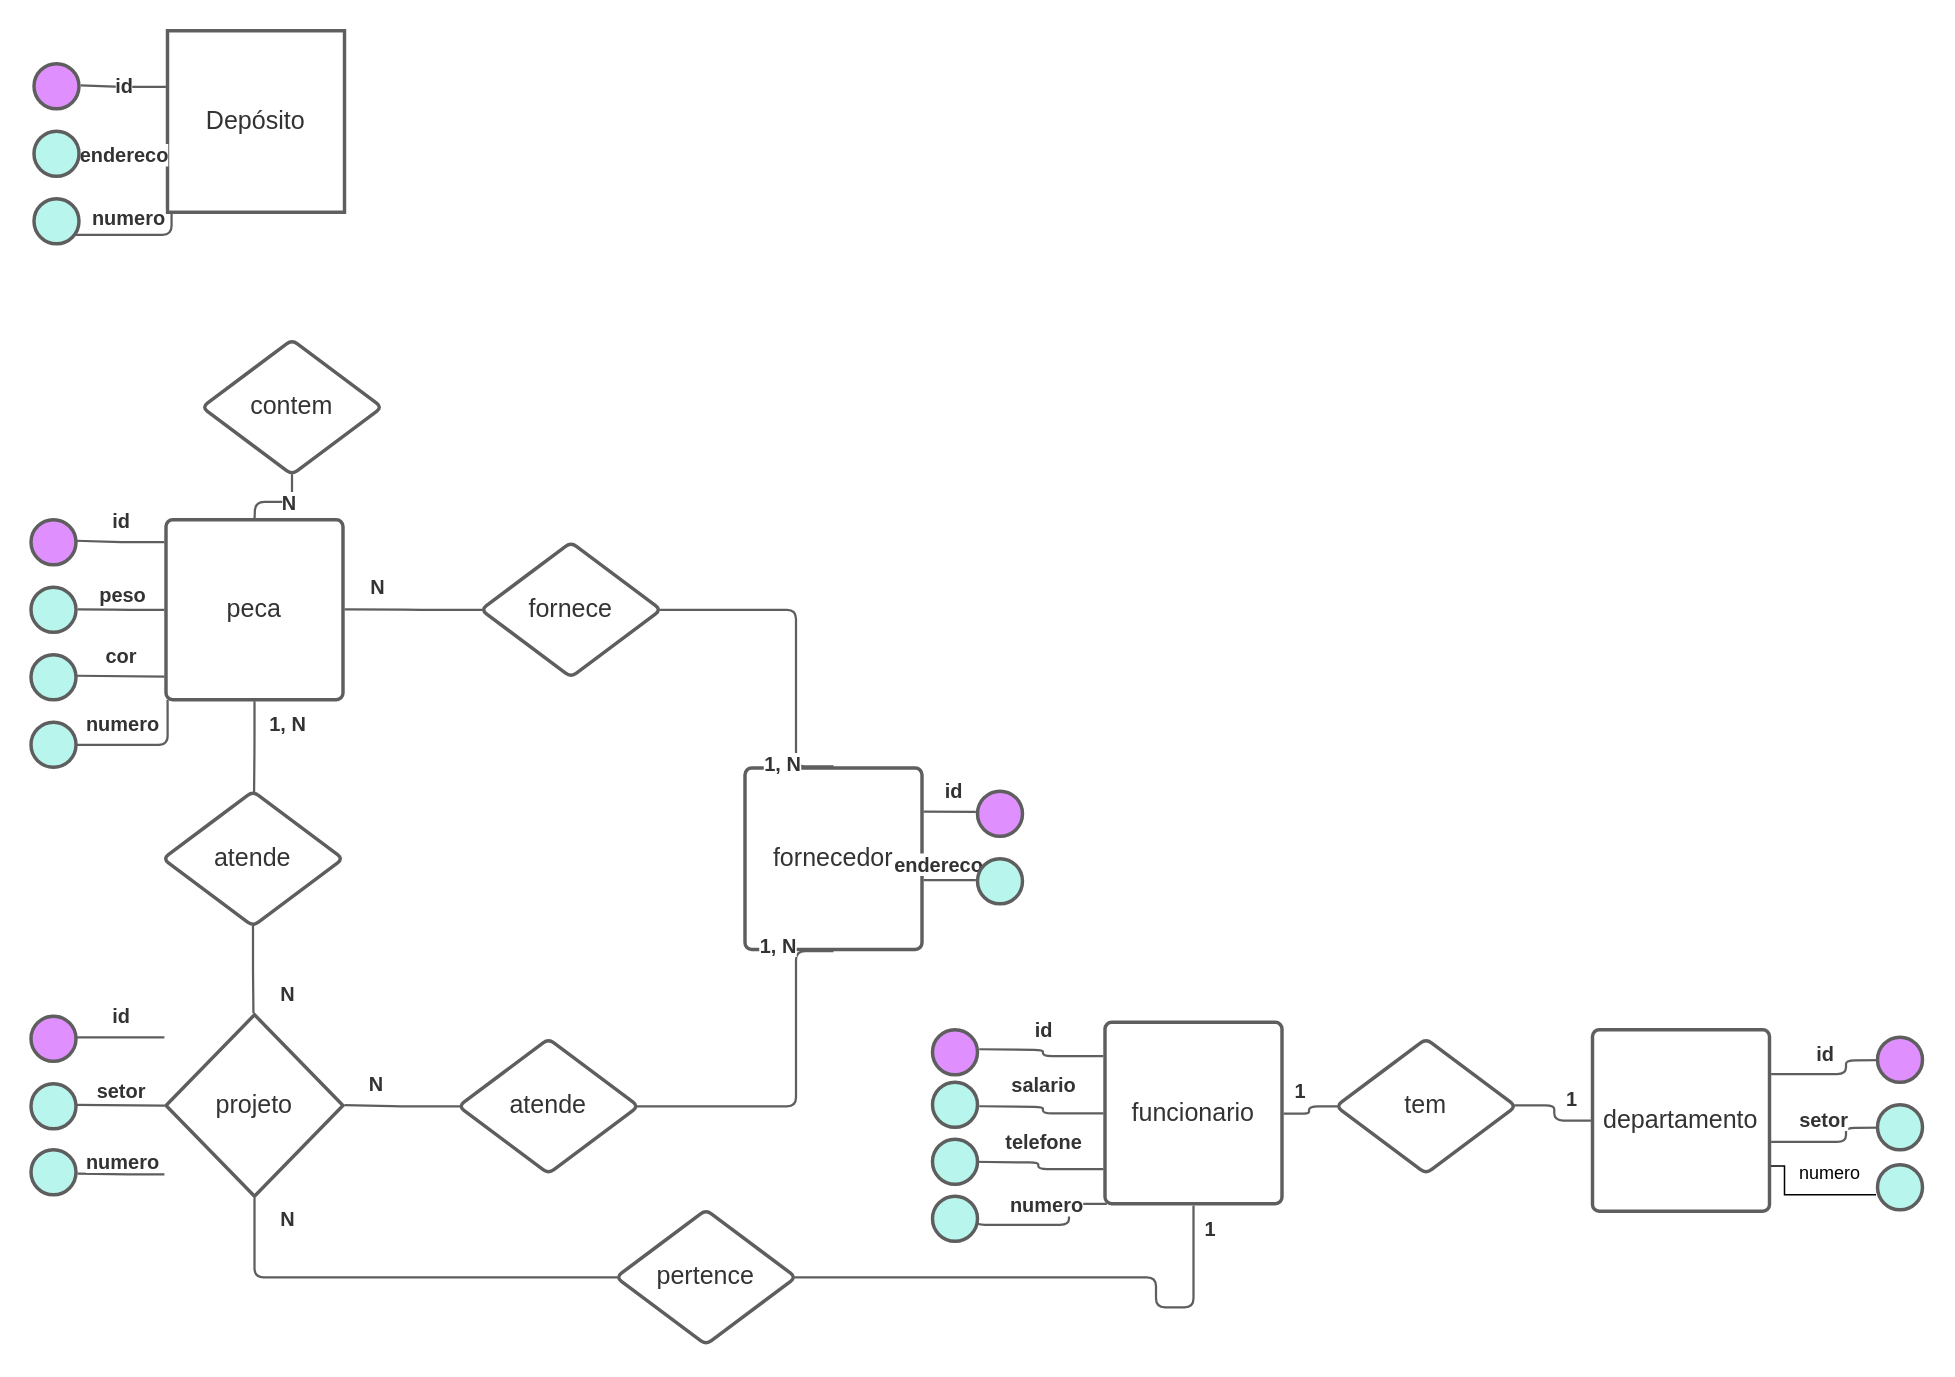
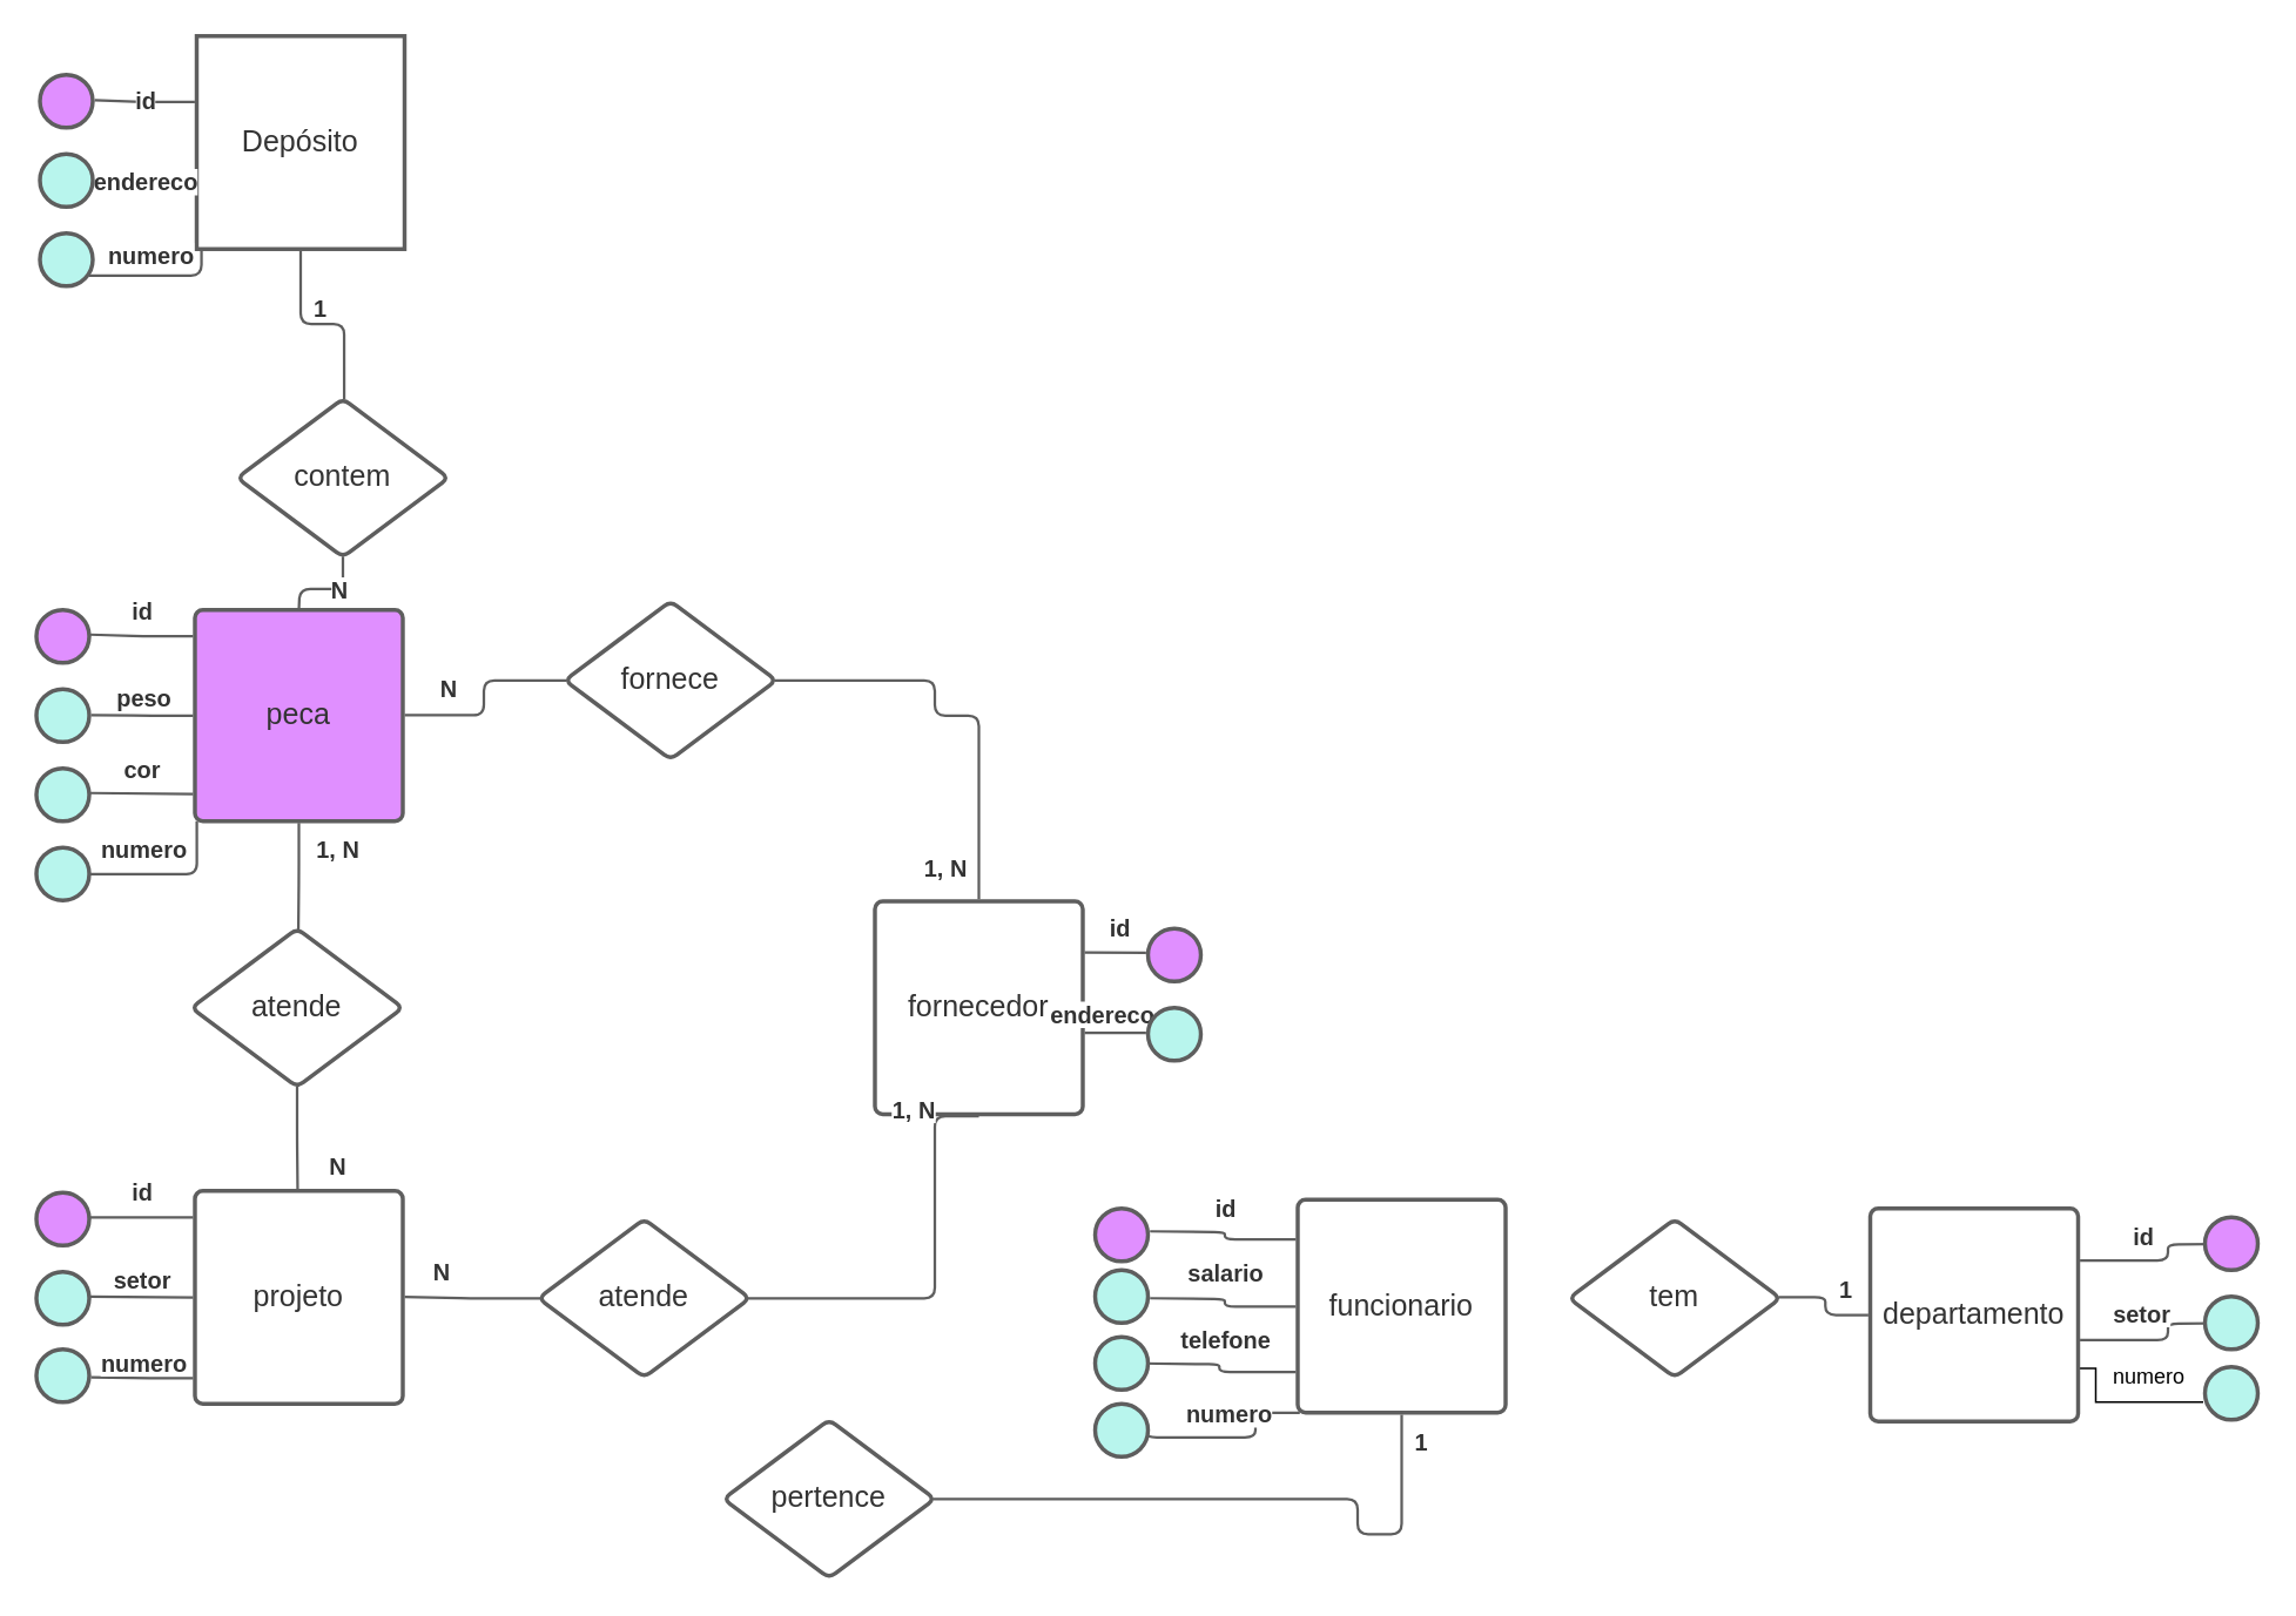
+ <mxCell id="75" value="" style="html=1;jettySize=18;whiteSpace=wrap;fontSize=13;strokeColor=#5E5E5E;strokeWidth=1.5;rounded=1;arcSize=12;edgeStyle=orthogonalEdgeStyle;startArrow=none;endArrow=none;exitX=0.5;exitY=1.009;exitPerimeter=0;entryX=0.506;entryY=0.005;entryPerimeter=0;lucidId=HLkI0S1aGNQE;" parent="1" source="19" target="74" edge="1"><mxGeometry width="100" height="100" relative="1" as="geometry"><Array as="points" /></mxGeometry></mxCell>
+ <mxCell id="76" value="1" style="text;html=1;resizable=0;labelBackgroundColor=default;align=center;verticalAlign=middle;fontStyle=1;fontColor=#333333;fontSize=13.3;" parent="75" vertex="1"><mxGeometry x="-0.348" relative="1" as="geometry"><mxPoint x="10" y="-4" as="offset" /></mxGeometry></mxCell>
- <mxCell id="26" value="peca" style="html=1;overflow=block;blockSpacing=1;whiteSpace=wrap;fontSize=16.7;fontColor=#333333;spacing=3.8;strokeColor=#5e5e5e;strokeOpacity=100;rounded=1;absoluteArcSize=1;arcSize=9;strokeWidth=2.3;lucidId=jakIE3K-4X~.;" parent="1" vertex="1"><mxGeometry x="110" y="346" width="118" height="120" as="geometry" /></mxCell>
+ <mxCell id="26" value="peca" style="html=1;overflow=block;blockSpacing=1;whiteSpace=wrap;fontSize=16.7;fontColor=#333333;spacing=3.8;strokeColor=#5e5e5e;strokeOpacity=100;rounded=1;absoluteArcSize=1;arcSize=9;strokeWidth=2.3;lucidId=jakIE3K-4X~.;fillColor=#e08fff;" parent="1" vertex="1"><mxGeometry x="110" y="346" width="118" height="120" as="geometry" /></mxCell>
- <mxCell id="71" value="fornece" style="html=1;overflow=block;blockSpacing=1;whiteSpace=wrap;rhombus;fontSize=16.7;fontColor=#333333;spacing=3.8;strokeColor=#5e5e5e;strokeOpacity=100;fillOpacity=0;rounded=1;absoluteArcSize=1;arcSize=9;fillColor=#000000;strokeWidth=2.3;lucidId=8IkIBPWdv~Yc;" parent="1" vertex="1"><mxGeometry x="320" y="361" width="120" height="90" as="geometry" /></mxCell>
+ <mxCell id="71" value="fornece" style="html=1;overflow=block;blockSpacing=1;whiteSpace=wrap;rhombus;fontSize=16.7;fontColor=#333333;spacing=3.8;strokeColor=#5e5e5e;strokeOpacity=100;fillOpacity=0;rounded=1;absoluteArcSize=1;arcSize=9;fillColor=#000000;strokeWidth=2.3;lucidId=8IkIBPWdv~Yc;" parent="1" vertex="1"><mxGeometry x="320" y="341" width="120" height="90" as="geometry" /></mxCell>
- <mxCell id="2" value="projeto" style="rhombus;html=1;overflow=block;blockSpacing=1;whiteSpace=wrap;fontSize=16.7;fontColor=#333333;spacing=3.8;strokeColor=#5e5e5e;strokeOpacity=100;absoluteArcSize=1;arcSize=9;strokeWidth=2.3;lucidId=b0jIdRNXW_Y9;" parent="1" vertex="1"><mxGeometry x="110" y="676" width="118" height="121" as="geometry" /></mxCell>
+ <mxCell id="2" value="projeto" style="html=1;overflow=block;blockSpacing=1;whiteSpace=wrap;fontSize=16.7;fontColor=#333333;spacing=3.8;strokeColor=#5e5e5e;strokeOpacity=100;rounded=1;absoluteArcSize=1;arcSize=9;strokeWidth=2.3;lucidId=b0jIdRNXW_Y9;" parent="1" vertex="1"><mxGeometry x="110" y="676" width="118" height="121" as="geometry" /></mxCell>
- <mxCell id="79" value="" style="html=1;jettySize=18;whiteSpace=wrap;fontSize=13.3;fontColor=#333333;fontStyle=1;strokeColor=#5E5E5E;strokeWidth=1.5;rounded=1;arcSize=12;edgeStyle=orthogonalEdgeStyle;startArrow=none;endArrow=none;exitX=0.009;exitY=0.5;exitPerimeter=0;entryX=1.009;entryY=0.504;entryPerimeter=0;lucidId=g3kIVmlv53q5;" parent="1" source="44" target="9" edge="1"><mxGeometry width="100" height="100" relative="1" as="geometry"><Array as="points" /></mxGeometry></mxCell>
- <mxCell id="80" value="1" style="text;html=1;resizable=0;labelBackgroundColor=default;align=center;verticalAlign=middle;fontStyle=1;fontColor=#333333;fontSize=13.3;" parent="79" vertex="1"><mxGeometry x="0.495" relative="1" as="geometry"><mxPoint y="-15" as="offset" /></mxGeometry></mxCell>
- <mxCell id="47" value="" style="html=1;jettySize=18;whiteSpace=wrap;fontSize=13;strokeColor=#5E5E5E;strokeWidth=1.5;rounded=1;arcSize=12;edgeStyle=orthogonalEdgeStyle;startArrow=none;endArrow=none;exitX=0.009;exitY=0.5;exitPerimeter=0;entryX=0.5;entryY=1.009;entryPerimeter=0;lucidId=HqkIA-.pXedk;" parent="1" source="49" target="2" edge="1"><mxGeometry width="100" height="100" relative="1" as="geometry"><Array as="points" /></mxGeometry></mxCell>
- <mxCell id="48" value="N" style="text;html=1;resizable=0;labelBackgroundColor=default;align=center;verticalAlign=middle;fontStyle=1;fontColor=#333333;fontSize=13.3;" parent="47" vertex="1"><mxGeometry x="0.881" relative="1" as="geometry"><mxPoint x="21" y="-5" as="offset" /></mxGeometry></mxCell>
